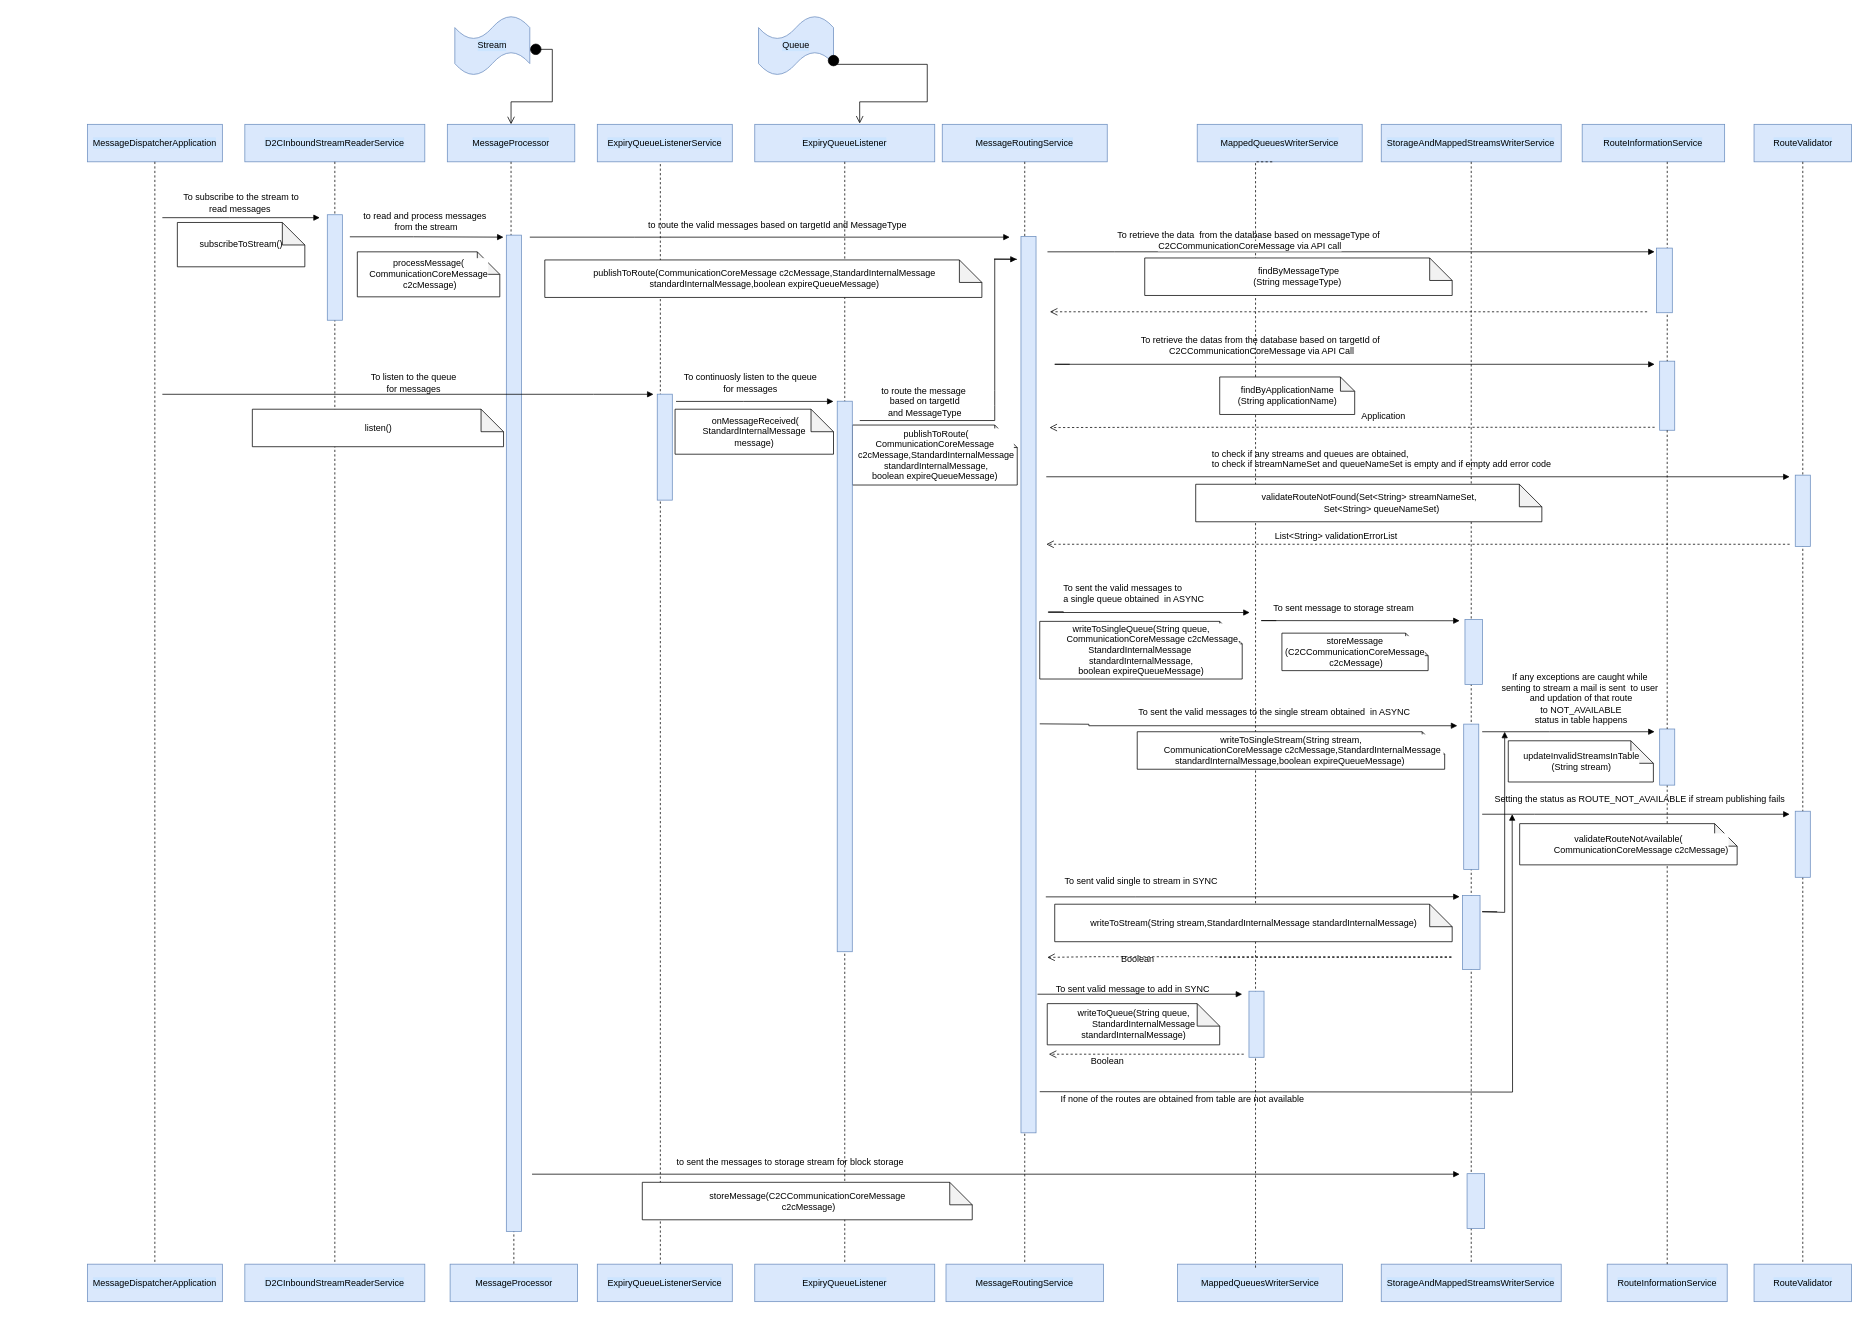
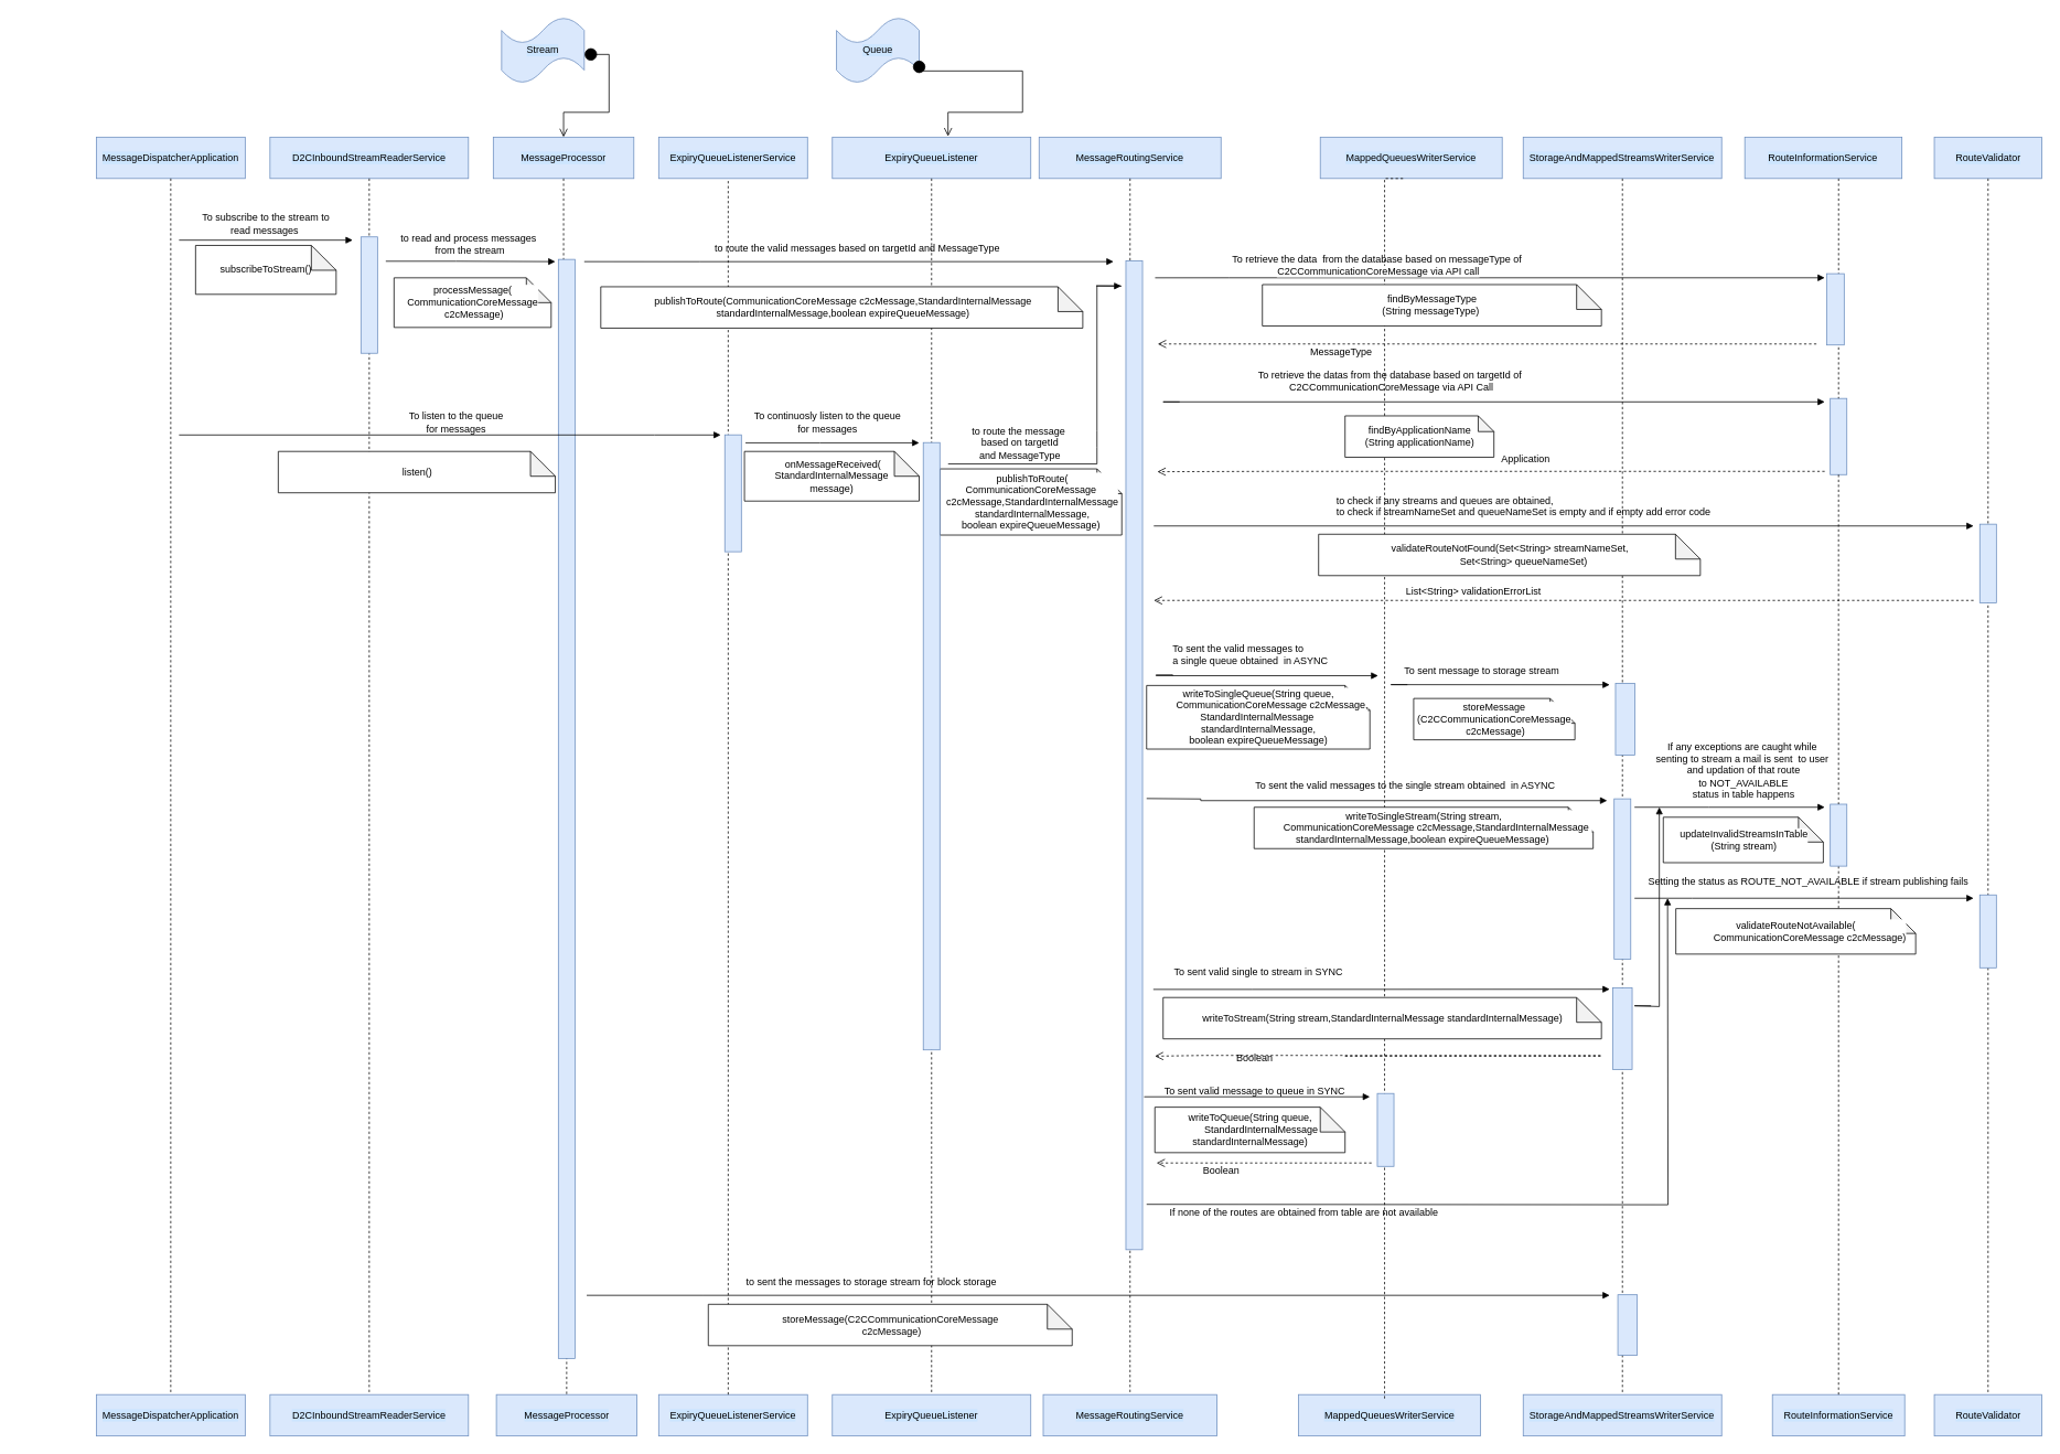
+ <mxCell id="13" value="MessageType" style="text;html=1;align=center;verticalAlign=middle;resizable=0;points=[];autosize=1;strokeColor=none;" parent="1" vertex="1"><mxGeometry x="1576" y="415" width="90" height="20" as="geometry" /></mxCell>
- <mxCell id="121" value="To sent valid message to add in SYNC" style="text;whiteSpace=wrap;html=1;" vertex="1" parent="1"><mxGeometry x="1406" y="1305" width="250" height="30" as="geometry" /></mxCell>
+ <mxCell id="121" value="To sent valid message to queue in SYNC" style="text;whiteSpace=wrap;html=1;" vertex="1" parent="1"><mxGeometry x="1406" y="1305" width="250" height="30" as="geometry" /></mxCell>
